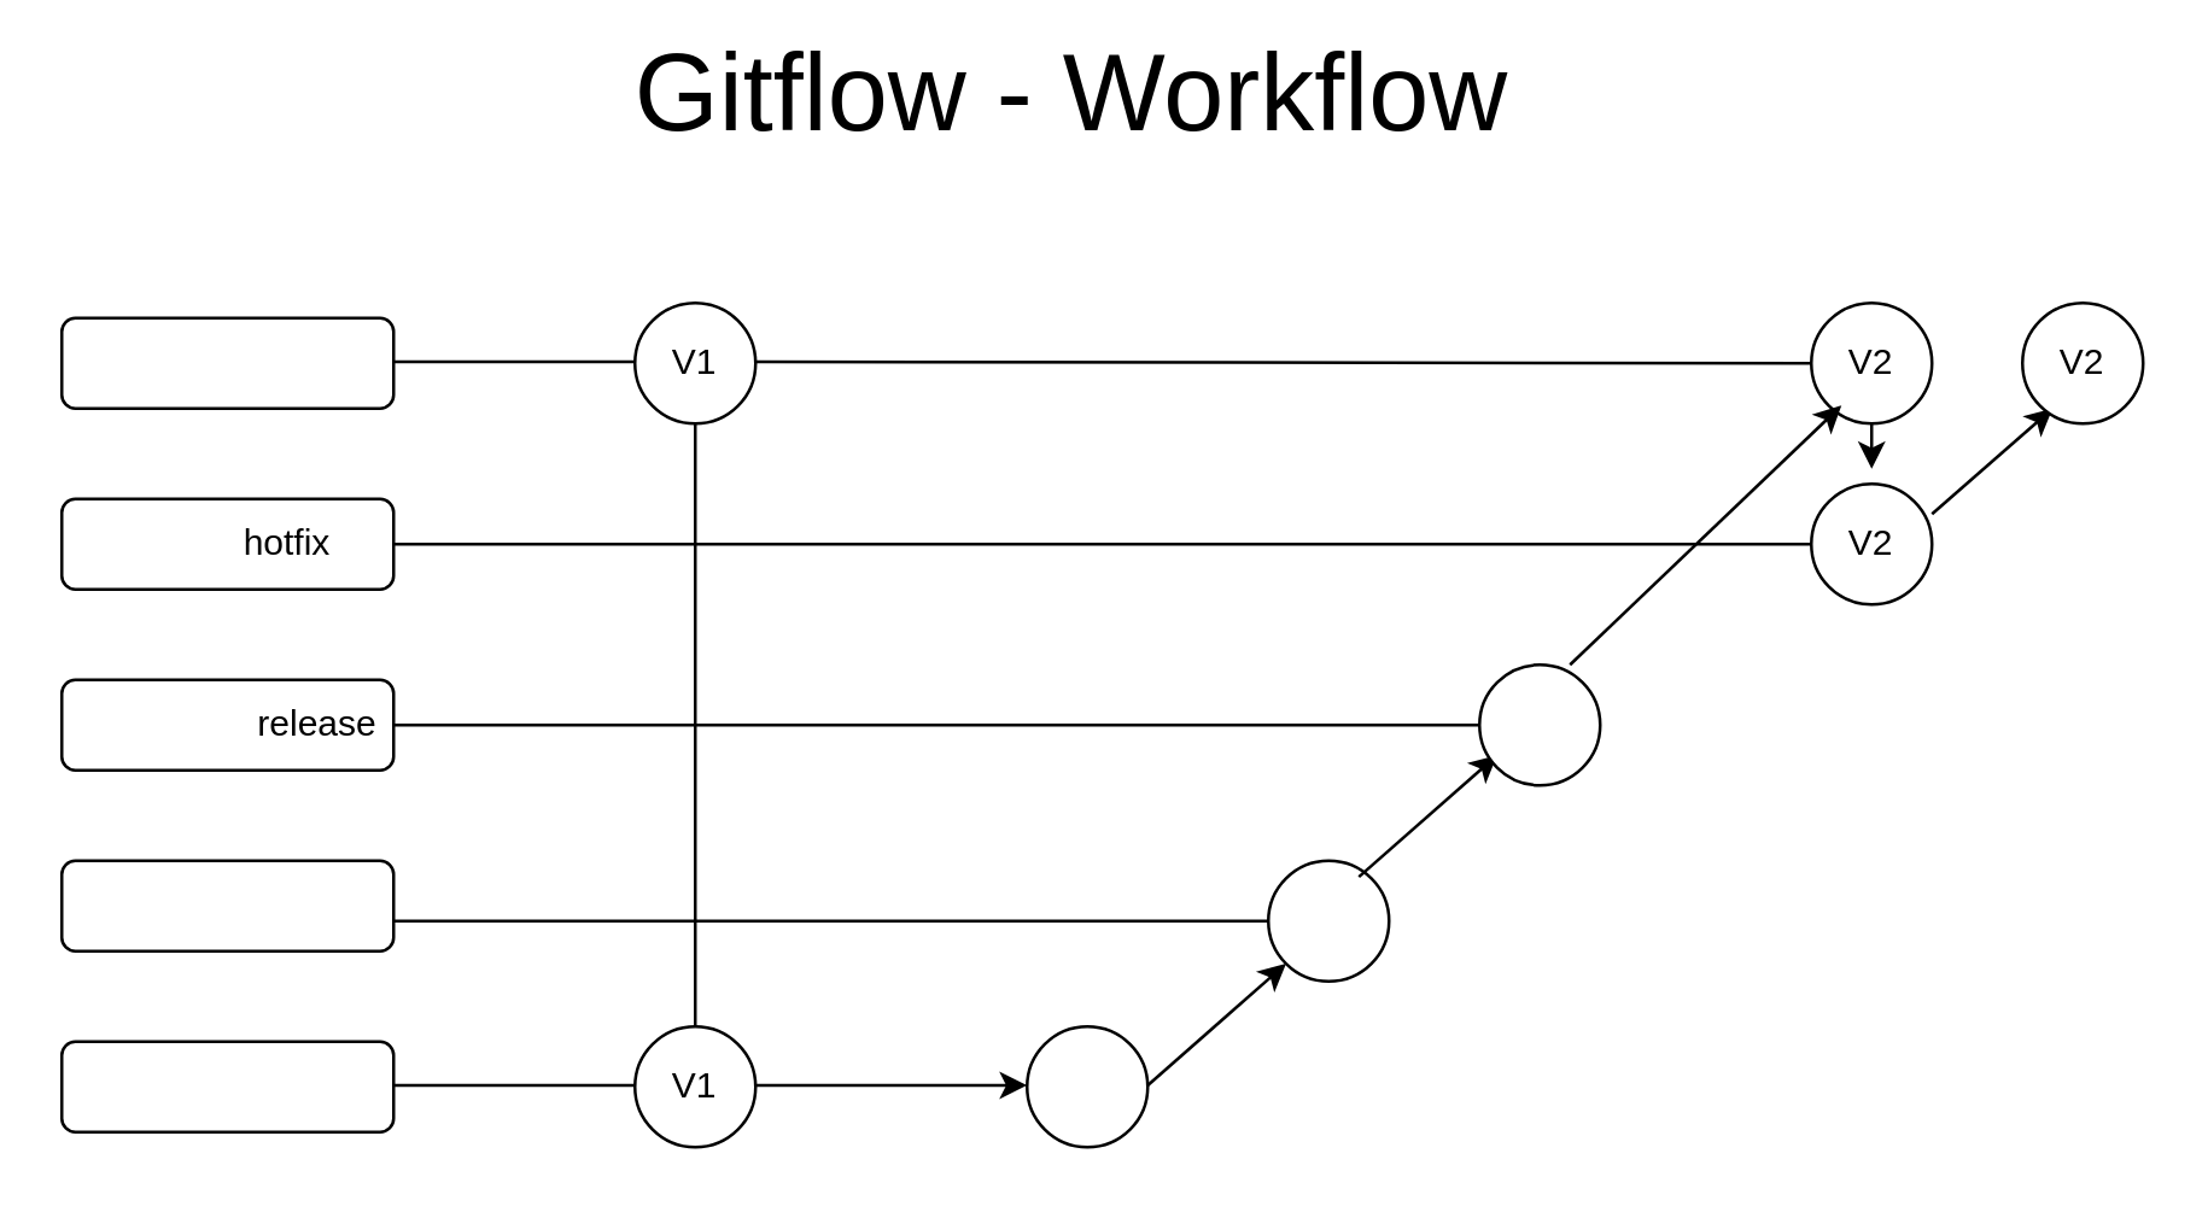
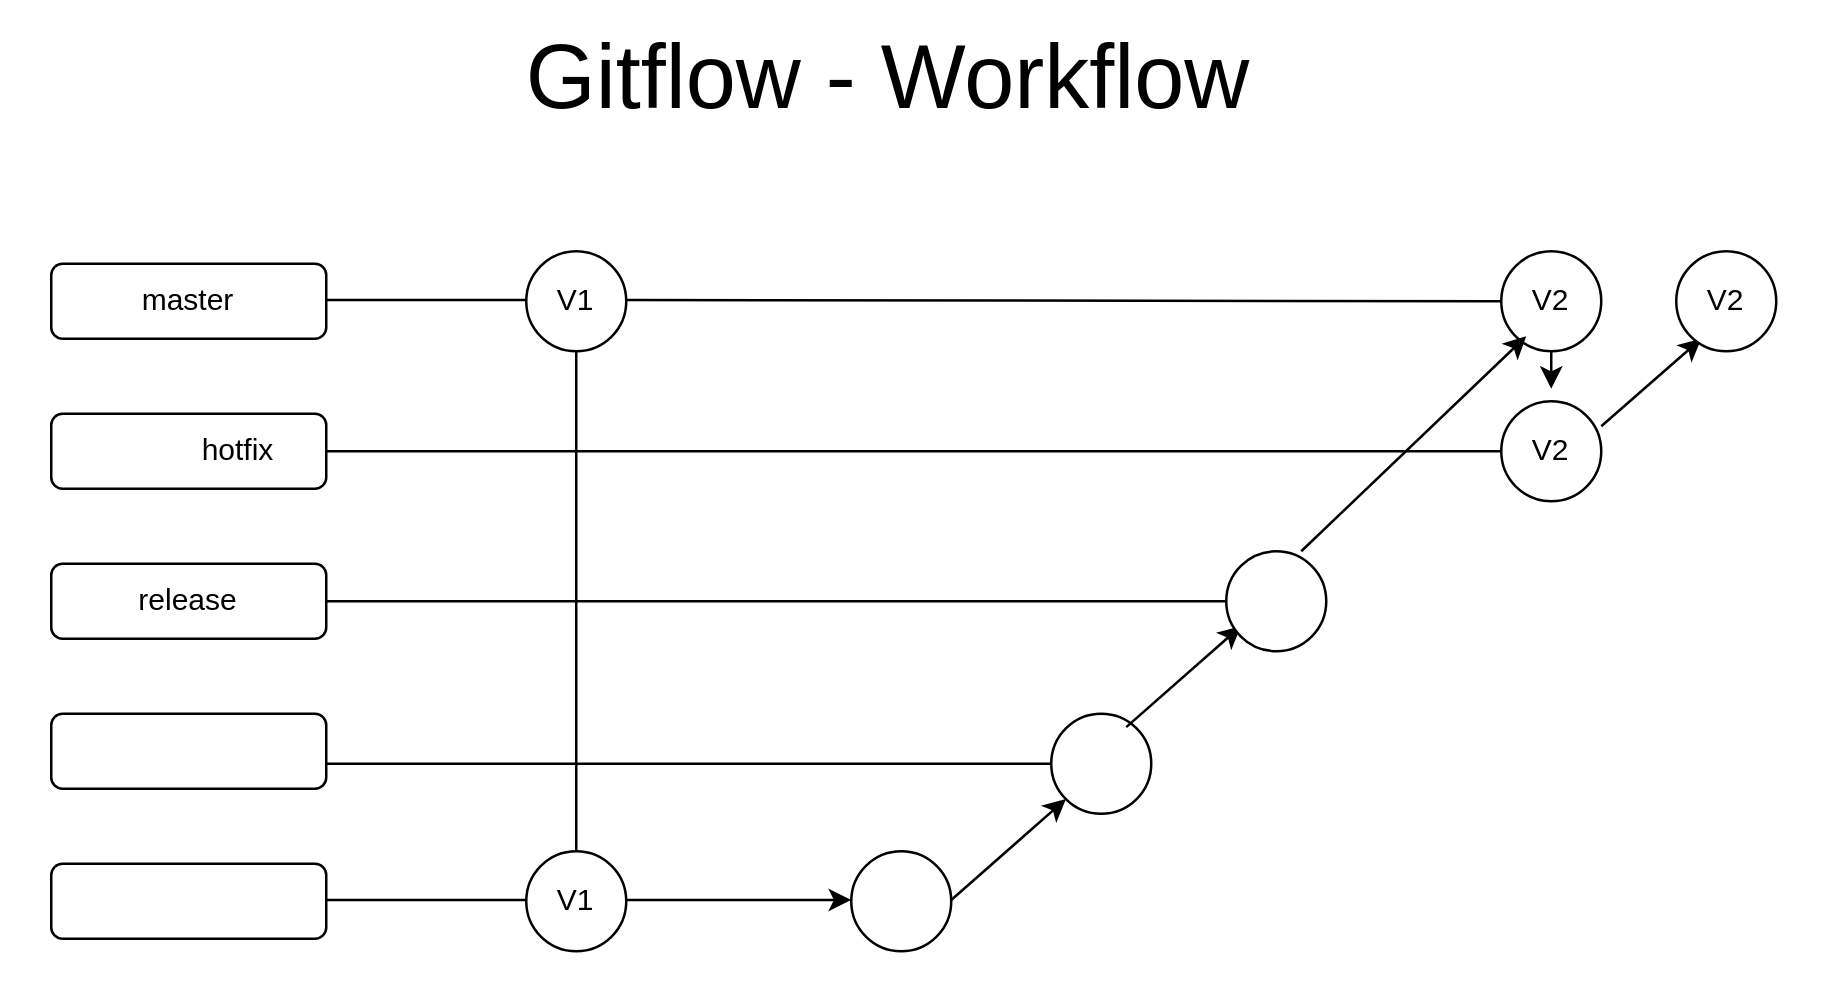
+ <mxCell id="3" value="master" style="text;html=1;strokeColor=none;fillColor=none;align=center;verticalAlign=middle;whiteSpace=wrap;rounded=0;" vertex="1" parent="1"><mxGeometry x="55" y="110" width="40" height="20" as="geometry" /></mxCell>
- <mxCell id="7" value="release" style="text;html=1;strokeColor=none;fillColor=none;align=center;verticalAlign=middle;whiteSpace=wrap;rounded=0;" vertex="1" parent="1"><mxGeometry x="85" y="230" width="40" height="20" as="geometry" /></mxCell>
+ <mxCell id="7" value="release" style="text;html=1;strokeColor=none;fillColor=none;align=center;verticalAlign=middle;whiteSpace=wrap;rounded=0;" vertex="1" parent="1"><mxGeometry x="55" y="230" width="40" height="20" as="geometry" /></mxCell>
